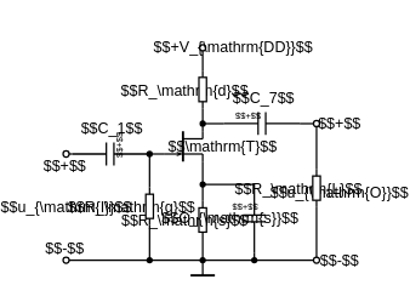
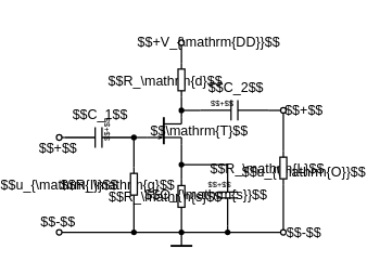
- <mxCell id="36" value="$$C_7$$" style="text;html=1;align=center;verticalAlign=middle;resizable=1;points=[];autosize=1;strokeColor=none;fillColor=none;fontSize=10;movable=1;rotatable=1;deletable=1;editable=1;connectable=0;allowArrows=0;" vertex="1" parent="1"><mxGeometry x="151" y="56" width="20" height="15" as="geometry" /></mxCell>
+ <mxCell id="36" value="$$C_2$$" style="text;html=1;align=center;verticalAlign=middle;resizable=1;points=[];autosize=1;strokeColor=none;fillColor=none;fontSize=10;movable=1;rotatable=1;deletable=1;editable=1;connectable=0;allowArrows=0;" vertex="1" parent="1"><mxGeometry x="151" y="56" width="20" height="15" as="geometry" /></mxCell>
